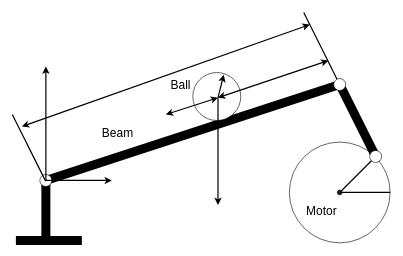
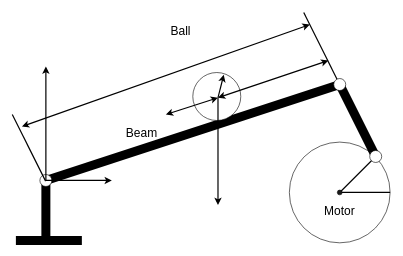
- <mxCell id="24" value="&lt;font style=&quot;font-size: 20px&quot;&gt;Ball&lt;/font&gt;" style="text;html=1;strokeColor=none;fillColor=none;align=center;verticalAlign=middle;whiteSpace=wrap;rounded=0;" vertex="1" parent="1"><mxGeometry x="281" y="130" width="40" height="20" as="geometry" /></mxCell>
+ <mxCell id="24" value="&lt;font style=&quot;font-size: 20px&quot;&gt;Ball&lt;/font&gt;" style="text;html=1;strokeColor=none;fillColor=none;align=center;verticalAlign=middle;whiteSpace=wrap;rounded=0;" vertex="1" parent="1"><mxGeometry x="281" y="40" width="40" height="20" as="geometry" /></mxCell>
- <mxCell id="25" value="&lt;font style=&quot;font-size: 20px&quot;&gt;Beam&lt;/font&gt;" style="text;html=1;strokeColor=none;fillColor=none;align=center;verticalAlign=middle;whiteSpace=wrap;rounded=0;" vertex="1" parent="1"><mxGeometry x="176" y="210" width="40" height="20" as="geometry" /></mxCell>
+ <mxCell id="25" value="&lt;font style=&quot;font-size: 20px&quot;&gt;Beam&lt;/font&gt;" style="text;html=1;strokeColor=none;fillColor=none;align=center;verticalAlign=middle;whiteSpace=wrap;rounded=0;" vertex="1" parent="1"><mxGeometry x="216" y="210" width="40" height="20" as="geometry" /></mxCell>
- <mxCell id="23" value="&lt;font style=&quot;font-size: 20px&quot;&gt;Motor&lt;/font&gt;" style="text;html=1;strokeColor=none;fillColor=none;align=center;verticalAlign=middle;whiteSpace=wrap;rounded=0;" vertex="1" parent="1"><mxGeometry x="516" y="340" width="40" height="20" as="geometry" /></mxCell>
+ <mxCell id="23" value="&lt;font style=&quot;font-size: 20px&quot;&gt;Motor&lt;/font&gt;" style="text;html=1;strokeColor=none;fillColor=none;align=center;verticalAlign=middle;whiteSpace=wrap;rounded=0;" vertex="1" parent="1"><mxGeometry x="546" y="340" width="40" height="20" as="geometry" /></mxCell>
